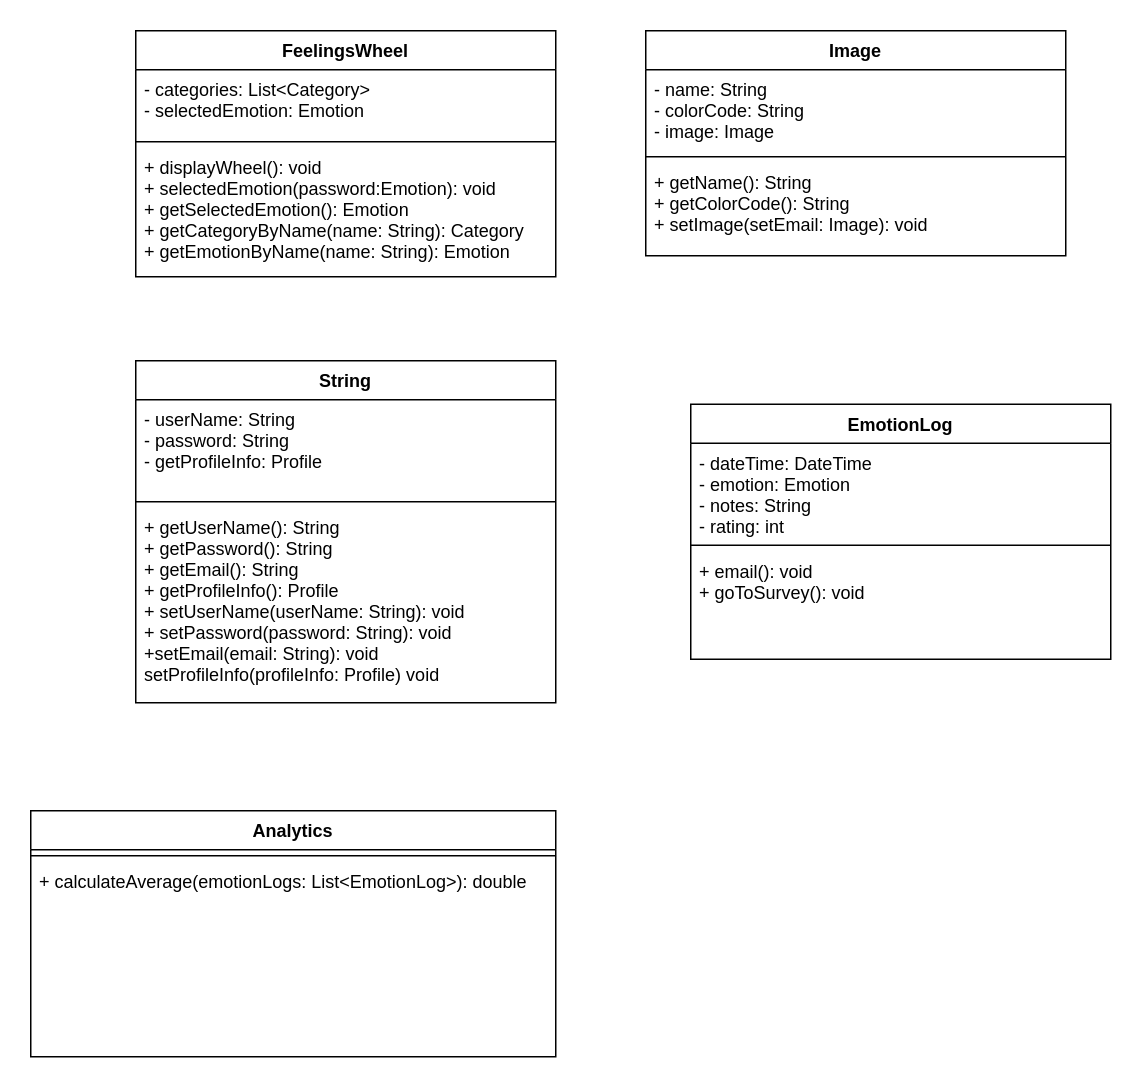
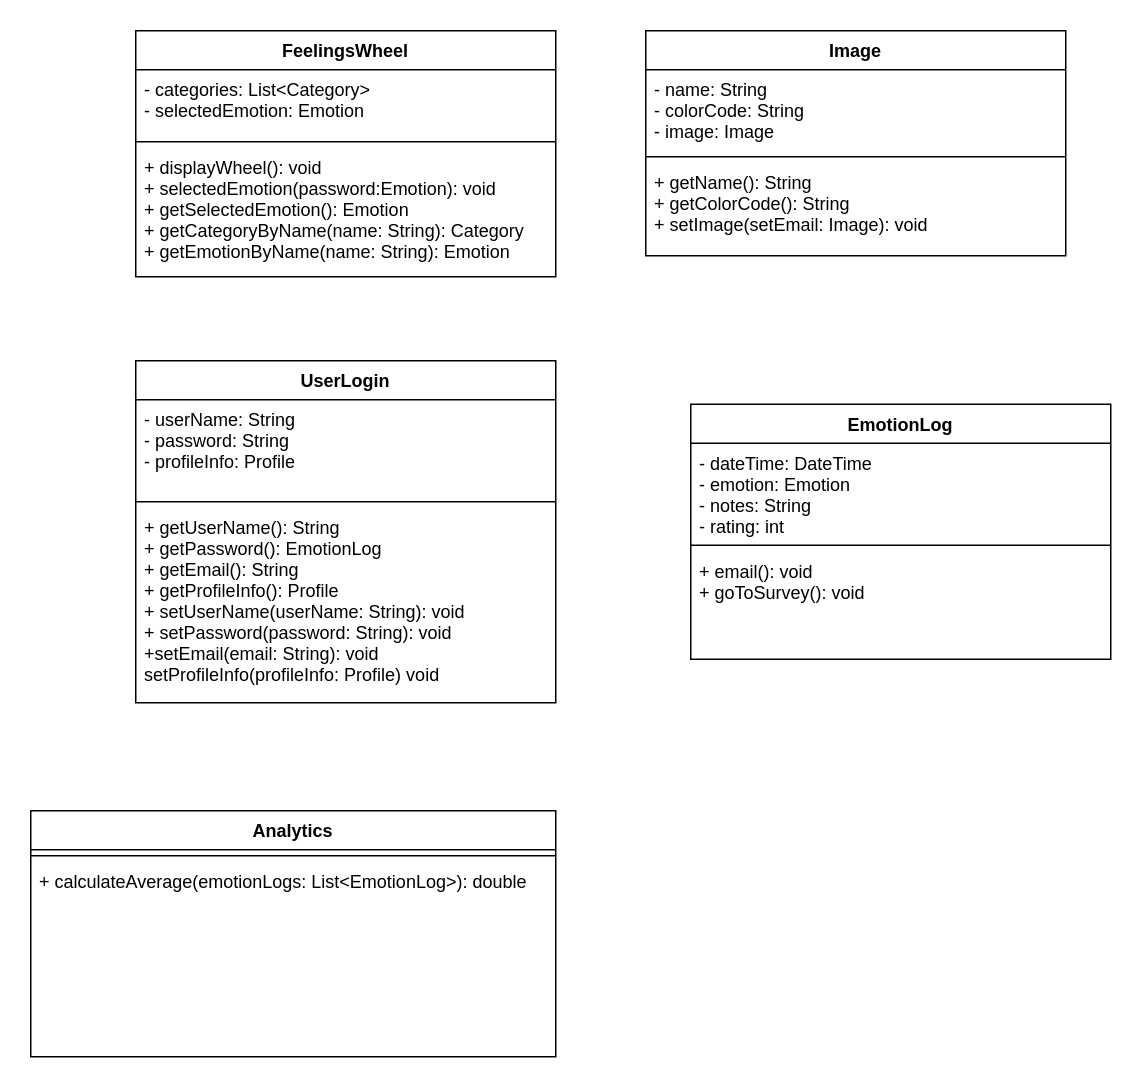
- <mxCell id="10" value="String" style="swimlane;fontStyle=1;align=center;verticalAlign=top;childLayout=stackLayout;horizontal=1;startSize=26;horizontalStack=0;resizeParent=1;resizeParentMax=0;resizeLast=0;collapsible=1;marginBottom=0;" parent="1" vertex="1"><mxGeometry x="90" y="240" width="280" height="228" as="geometry" /></mxCell>
+ <mxCell id="10" value="UserLogin" style="swimlane;fontStyle=1;align=center;verticalAlign=top;childLayout=stackLayout;horizontal=1;startSize=26;horizontalStack=0;resizeParent=1;resizeParentMax=0;resizeLast=0;collapsible=1;marginBottom=0;" parent="1" vertex="1"><mxGeometry x="90" y="240" width="280" height="228" as="geometry" /></mxCell>
- <mxCell id="11" value="- userName: String&#10;- password: String&#10;- getProfileInfo: Profile" style="text;strokeColor=none;fillColor=none;align=left;verticalAlign=top;spacingLeft=4;spacingRight=4;overflow=hidden;rotatable=0;points=[[0,0.5],[1,0.5]];portConstraint=eastwest;" parent="10" vertex="1"><mxGeometry y="26" width="280" height="64" as="geometry" /></mxCell>
+ <mxCell id="11" value="- userName: String&#10;- password: String&#10;- profileInfo: Profile" style="text;strokeColor=none;fillColor=none;align=left;verticalAlign=top;spacingLeft=4;spacingRight=4;overflow=hidden;rotatable=0;points=[[0,0.5],[1,0.5]];portConstraint=eastwest;" parent="10" vertex="1"><mxGeometry y="26" width="280" height="64" as="geometry" /></mxCell>
- <mxCell id="13" value="+ getUserName(): String&#10;+ getPassword(): String&#10;+ getEmail(): String&#10;+ getProfileInfo(): Profile&#10;+ setUserName(userName: String): void&#10;+ setPassword(password: String): void&#10;+setEmail(email: String): void&#10;setProfileInfo(profileInfo: Profile) void" style="text;strokeColor=none;fillColor=none;align=left;verticalAlign=top;spacingLeft=4;spacingRight=4;overflow=hidden;rotatable=0;points=[[0,0.5],[1,0.5]];portConstraint=eastwest;" parent="10" vertex="1"><mxGeometry y="98" width="280" height="130" as="geometry" /></mxCell>
+ <mxCell id="13" value="+ getUserName(): String&#10;+ getPassword(): EmotionLog&#10;+ getEmail(): String&#10;+ getProfileInfo(): Profile&#10;+ setUserName(userName: String): void&#10;+ setPassword(password: String): void&#10;+setEmail(email: String): void&#10;setProfileInfo(profileInfo: Profile) void" style="text;strokeColor=none;fillColor=none;align=left;verticalAlign=top;spacingLeft=4;spacingRight=4;overflow=hidden;rotatable=0;points=[[0,0.5],[1,0.5]];portConstraint=eastwest;" parent="10" vertex="1"><mxGeometry y="98" width="280" height="130" as="geometry" /></mxCell>
